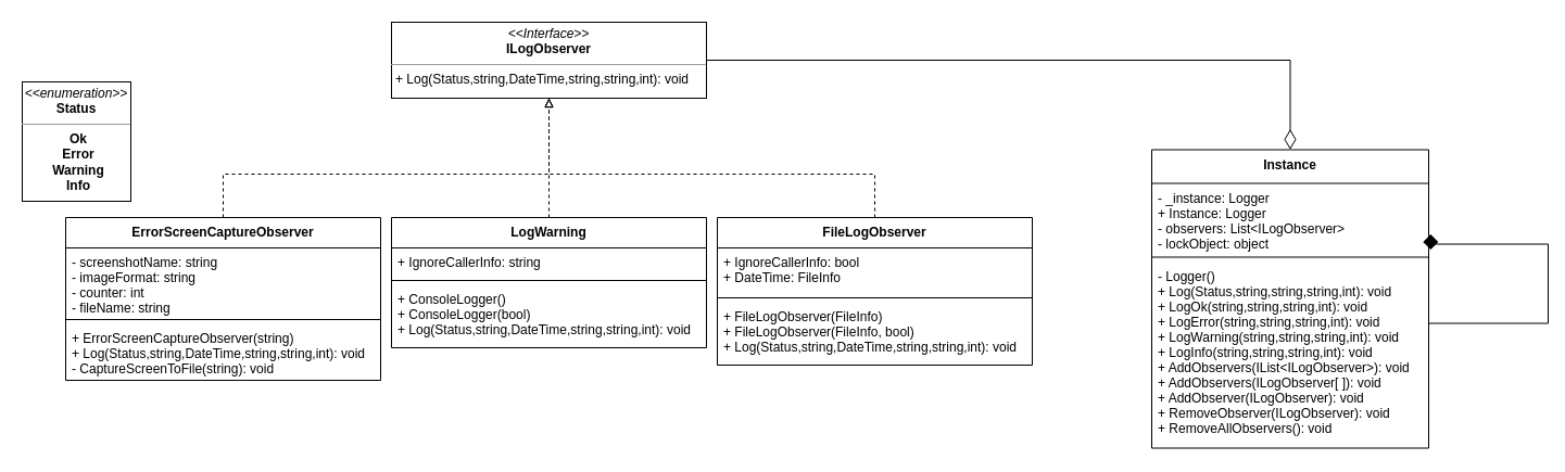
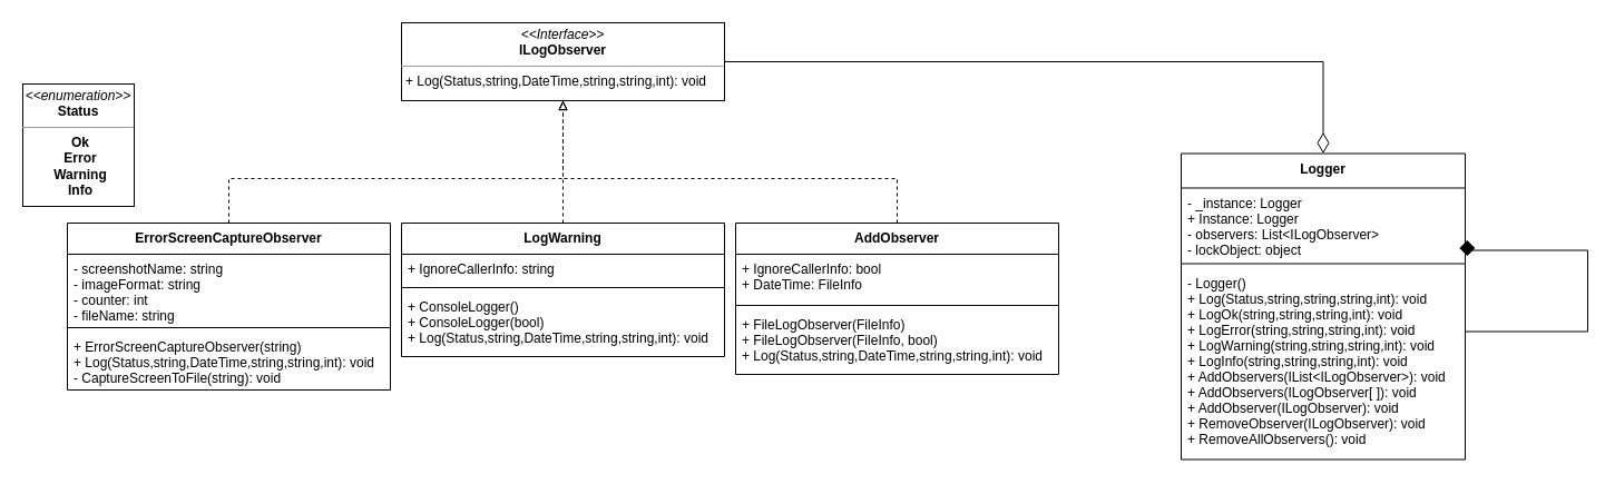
- <mxCell id="20" value="Instance" style="swimlane;fontStyle=1;align=center;verticalAlign=top;childLayout=stackLayout;horizontal=1;startSize=31;horizontalStack=0;resizeParent=1;resizeParentMax=0;resizeLast=0;collapsible=1;marginBottom=0;strokeColor=#000000;" vertex="1" parent="1"><mxGeometry x="1060" y="137.5" width="255" height="275" as="geometry" /></mxCell>
+ <mxCell id="20" value="Logger" style="swimlane;fontStyle=1;align=center;verticalAlign=top;childLayout=stackLayout;horizontal=1;startSize=31;horizontalStack=0;resizeParent=1;resizeParentMax=0;resizeLast=0;collapsible=1;marginBottom=0;strokeColor=#000000;" vertex="1" parent="1"><mxGeometry x="1060" y="137.5" width="255" height="275" as="geometry" /></mxCell>
- <mxCell id="15" value="FileLogObserver" style="swimlane;fontStyle=1;align=center;verticalAlign=top;childLayout=stackLayout;horizontal=1;startSize=28;horizontalStack=0;resizeParent=1;resizeParentMax=0;resizeLast=0;collapsible=1;marginBottom=0;strokeColor=#000000;" vertex="1" parent="1"><mxGeometry x="660" y="200" width="290" height="136" as="geometry"><mxRectangle x="425" y="450" width="100" height="28" as="alternateBounds" /></mxGeometry></mxCell>
+ <mxCell id="15" value="AddObserver" style="swimlane;fontStyle=1;align=center;verticalAlign=top;childLayout=stackLayout;horizontal=1;startSize=28;horizontalStack=0;resizeParent=1;resizeParentMax=0;resizeLast=0;collapsible=1;marginBottom=0;strokeColor=#000000;" vertex="1" parent="1"><mxGeometry x="660" y="200" width="290" height="136" as="geometry"><mxRectangle x="425" y="450" width="100" height="28" as="alternateBounds" /></mxGeometry></mxCell>
